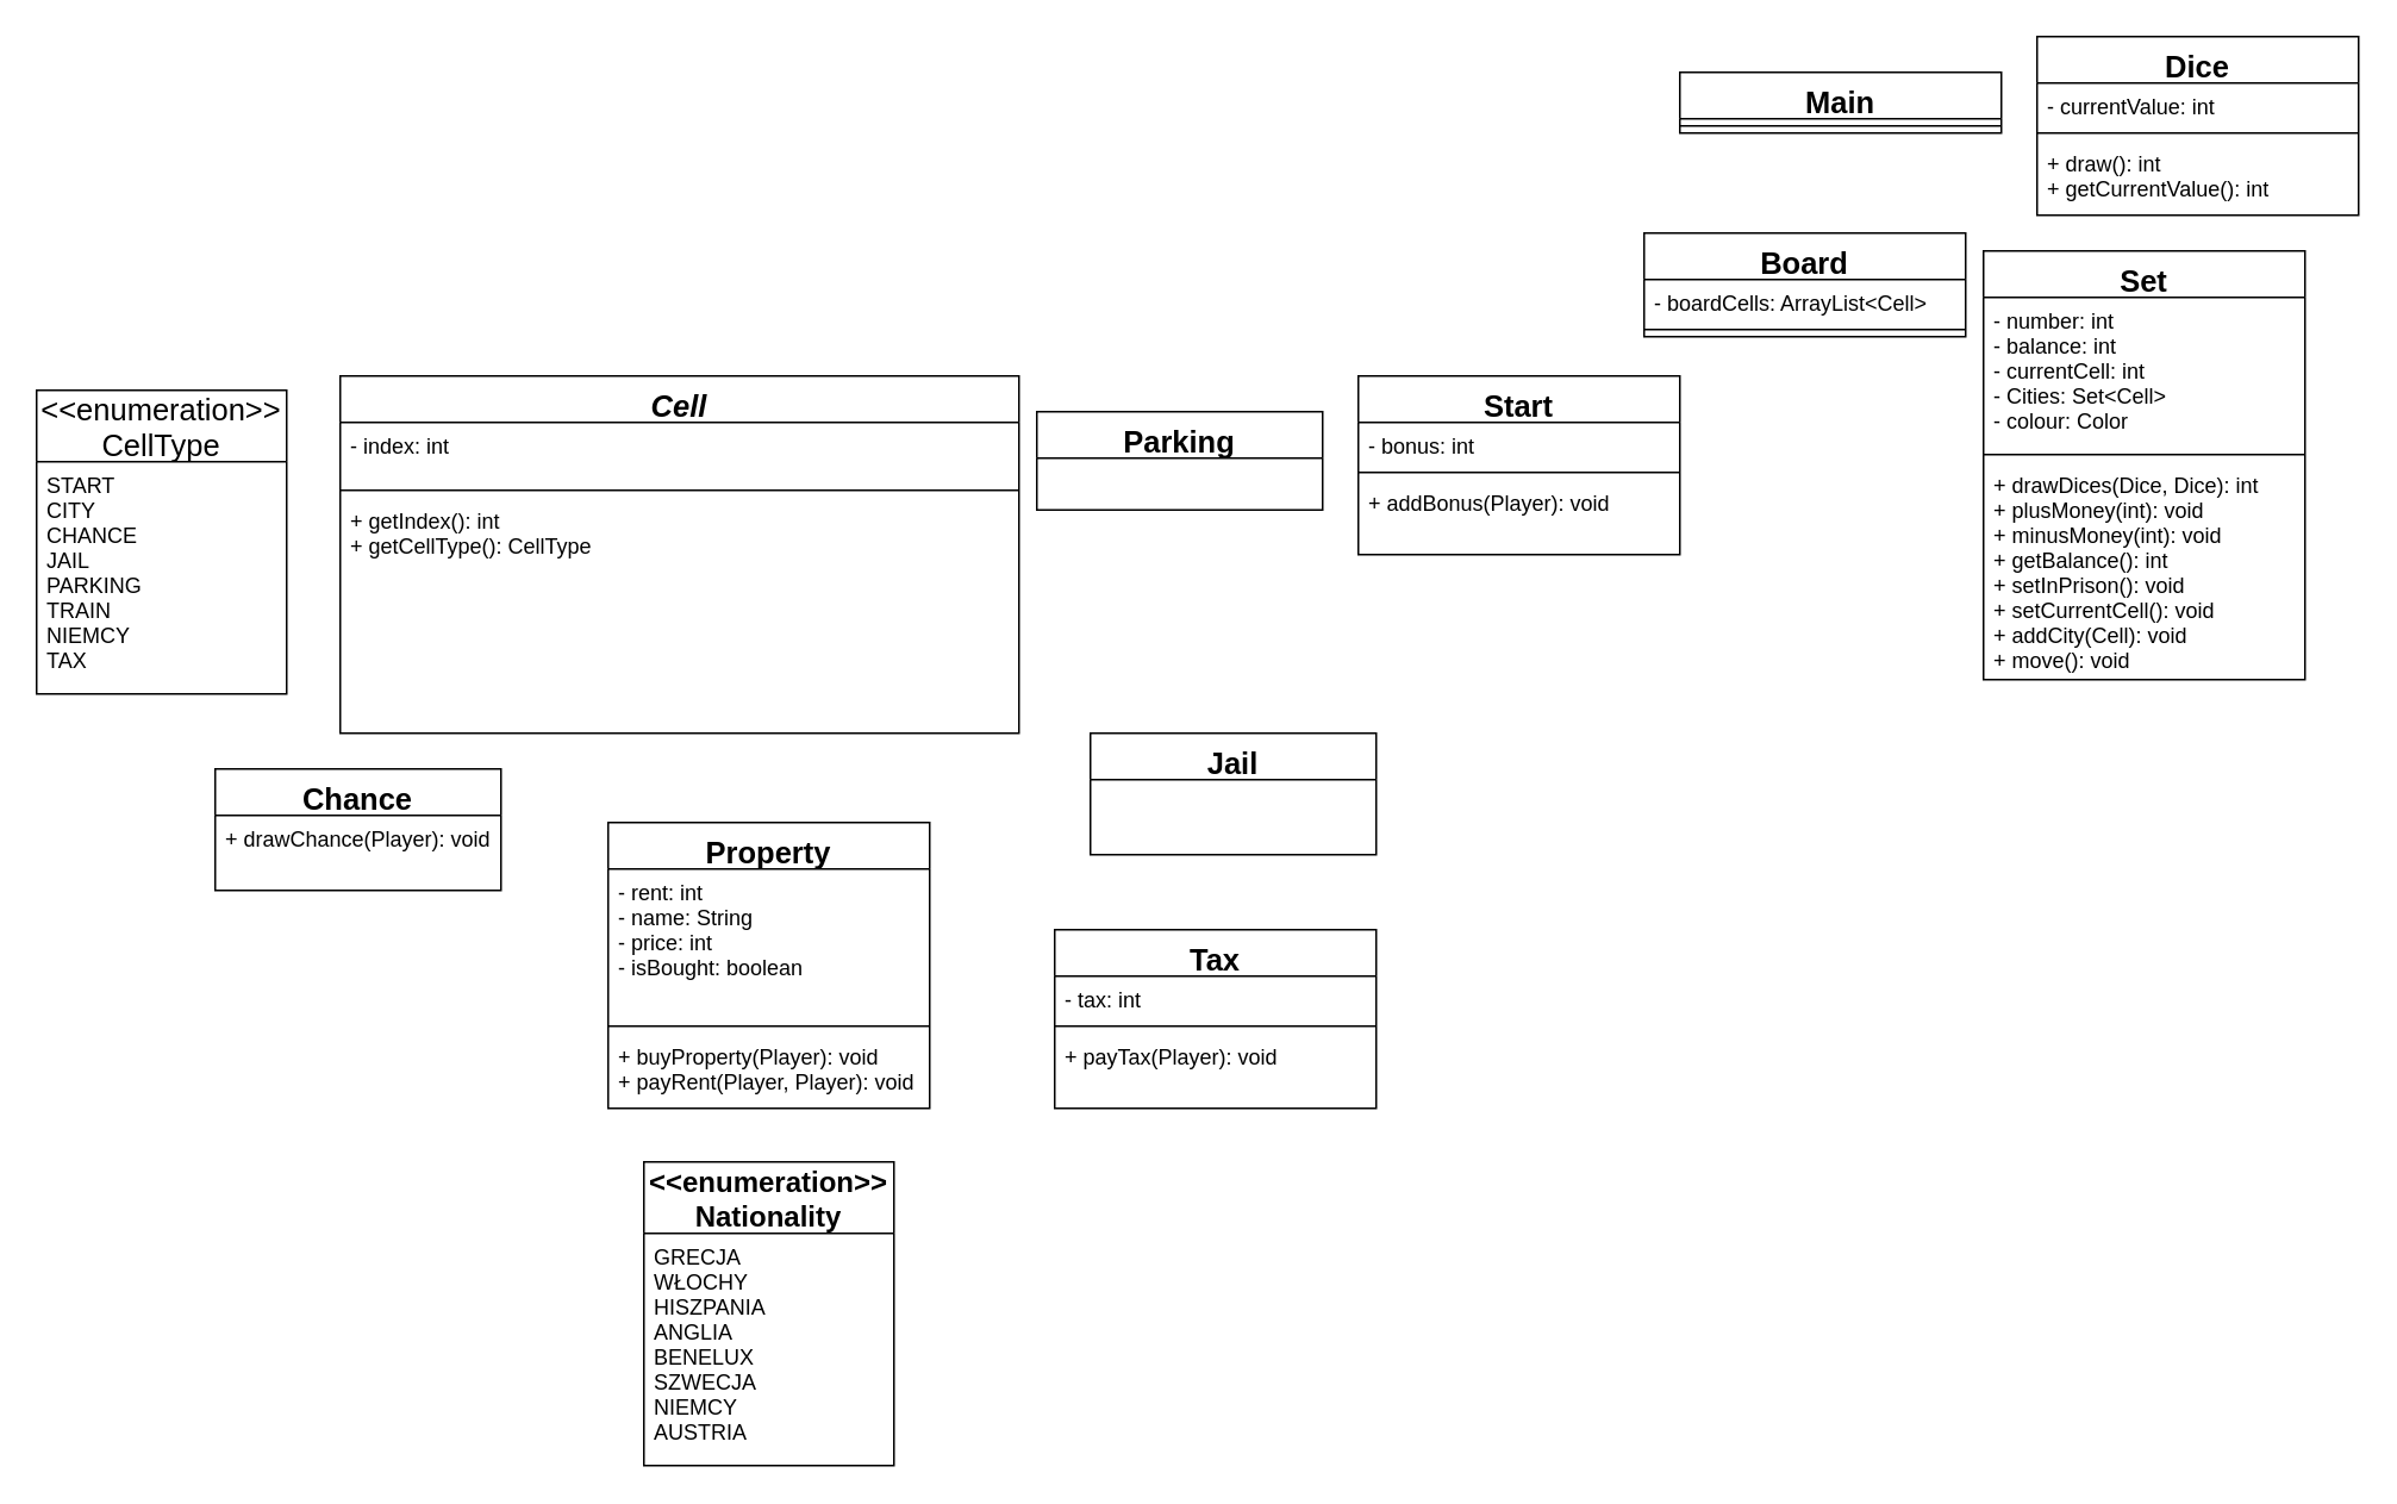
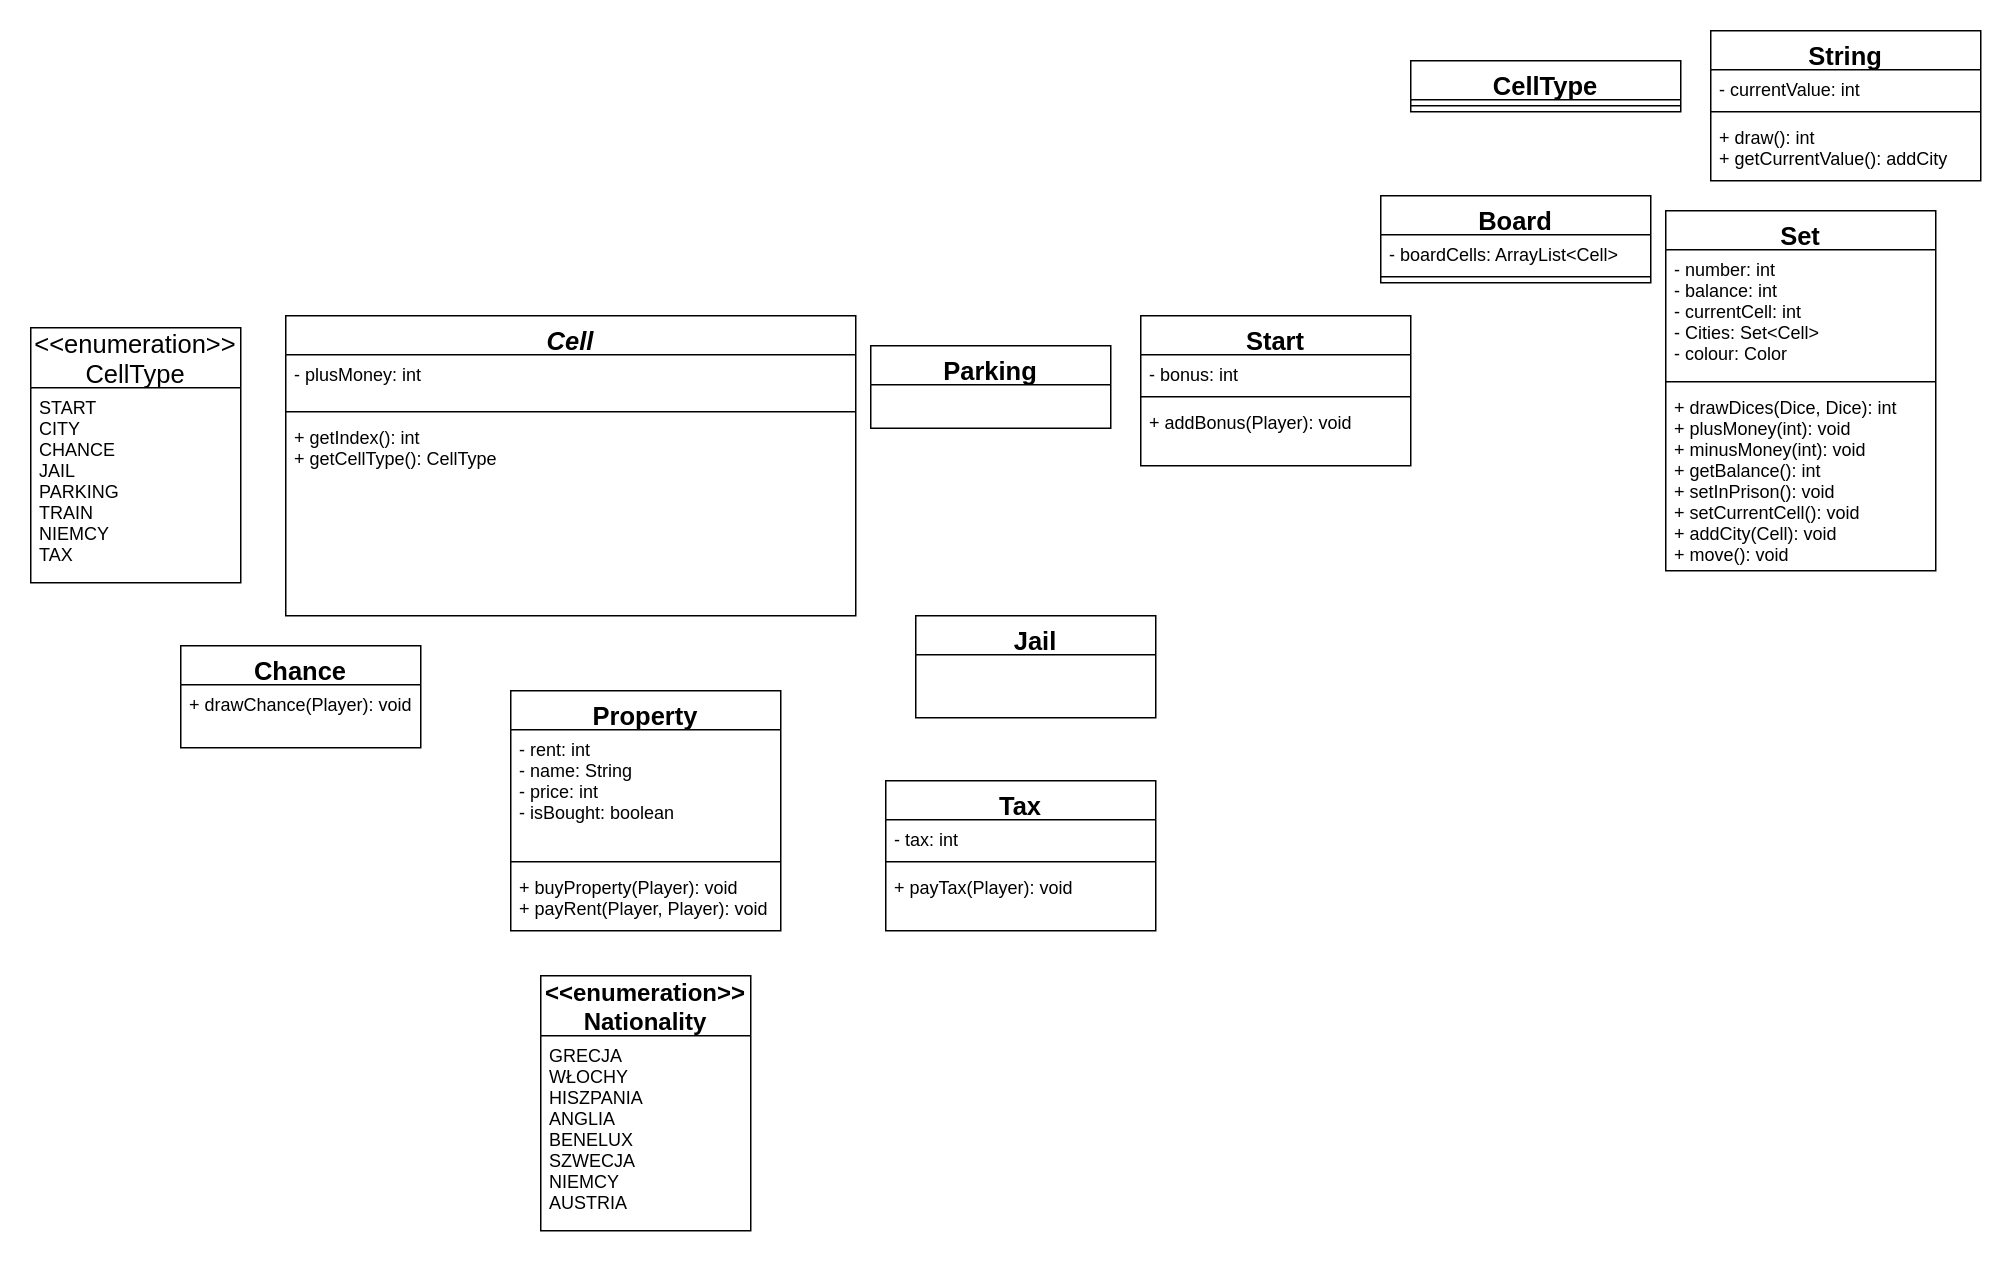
- <mxCell id="32" value="Dice" style="swimlane;fontStyle=1;align=center;verticalAlign=top;childLayout=stackLayout;horizontal=1;startSize=26;horizontalStack=0;resizeParent=1;resizeParentMax=0;resizeLast=0;collapsible=1;marginBottom=0;strokeColor=#000000;fontSize=17;" vertex="1" parent="1"><mxGeometry x="1140" y="20" width="180" height="100" as="geometry" /></mxCell>
+ <mxCell id="32" value="String" style="swimlane;fontStyle=1;align=center;verticalAlign=top;childLayout=stackLayout;horizontal=1;startSize=26;horizontalStack=0;resizeParent=1;resizeParentMax=0;resizeLast=0;collapsible=1;marginBottom=0;strokeColor=#000000;fontSize=17;" vertex="1" parent="1"><mxGeometry x="1140" y="20" width="180" height="100" as="geometry" /></mxCell>
- <mxCell id="30" value="Main" style="swimlane;fontStyle=1;align=center;verticalAlign=top;childLayout=stackLayout;horizontal=1;startSize=26;horizontalStack=0;resizeParent=1;resizeParentMax=0;resizeLast=0;collapsible=1;marginBottom=0;strokeColor=#000000;fontSize=17;" vertex="1" parent="1"><mxGeometry x="940" y="40" width="180" height="34" as="geometry" /></mxCell>
+ <mxCell id="30" value="CellType" style="swimlane;fontStyle=1;align=center;verticalAlign=top;childLayout=stackLayout;horizontal=1;startSize=26;horizontalStack=0;resizeParent=1;resizeParentMax=0;resizeLast=0;collapsible=1;marginBottom=0;strokeColor=#000000;fontSize=17;" vertex="1" parent="1"><mxGeometry x="940" y="40" width="180" height="34" as="geometry" /></mxCell>
- <mxCell id="35" value="+ draw(): int&#10;+ getCurrentValue(): int" style="text;strokeColor=none;fillColor=none;align=left;verticalAlign=top;spacingLeft=4;spacingRight=4;overflow=hidden;rotatable=0;points=[[0,0.5],[1,0.5]];portConstraint=eastwest;" vertex="1" parent="32"><mxGeometry y="58" width="180" height="42" as="geometry" /></mxCell>
+ <mxCell id="35" value="+ draw(): int&#10;+ getCurrentValue(): addCity" style="text;strokeColor=none;fillColor=none;align=left;verticalAlign=top;spacingLeft=4;spacingRight=4;overflow=hidden;rotatable=0;points=[[0,0.5],[1,0.5]];portConstraint=eastwest;" vertex="1" parent="32"><mxGeometry y="58" width="180" height="42" as="geometry" /></mxCell>
- <mxCell id="3" value="- index: int" style="text;strokeColor=none;fillColor=none;align=left;verticalAlign=top;spacingLeft=4;spacingRight=4;overflow=hidden;rotatable=0;points=[[0,0.5],[1,0.5]];portConstraint=eastwest;" parent="2" vertex="1"><mxGeometry y="26" width="380" height="34" as="geometry" /></mxCell>
+ <mxCell id="3" value="- plusMoney: int" style="text;strokeColor=none;fillColor=none;align=left;verticalAlign=top;spacingLeft=4;spacingRight=4;overflow=hidden;rotatable=0;points=[[0,0.5],[1,0.5]];portConstraint=eastwest;" parent="2" vertex="1"><mxGeometry y="26" width="380" height="34" as="geometry" /></mxCell>
